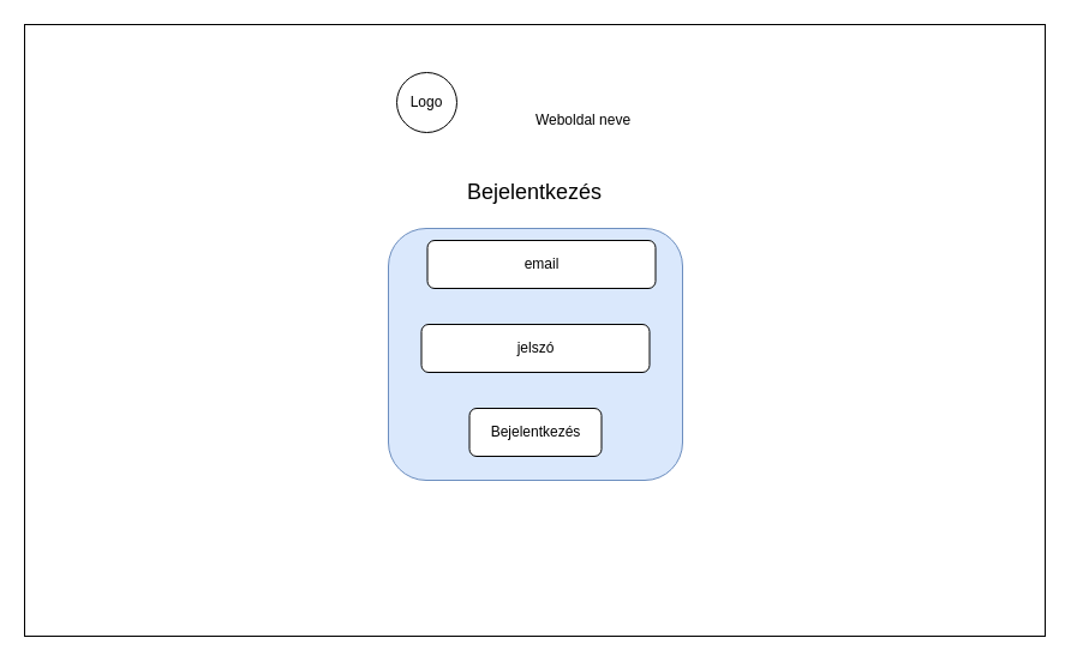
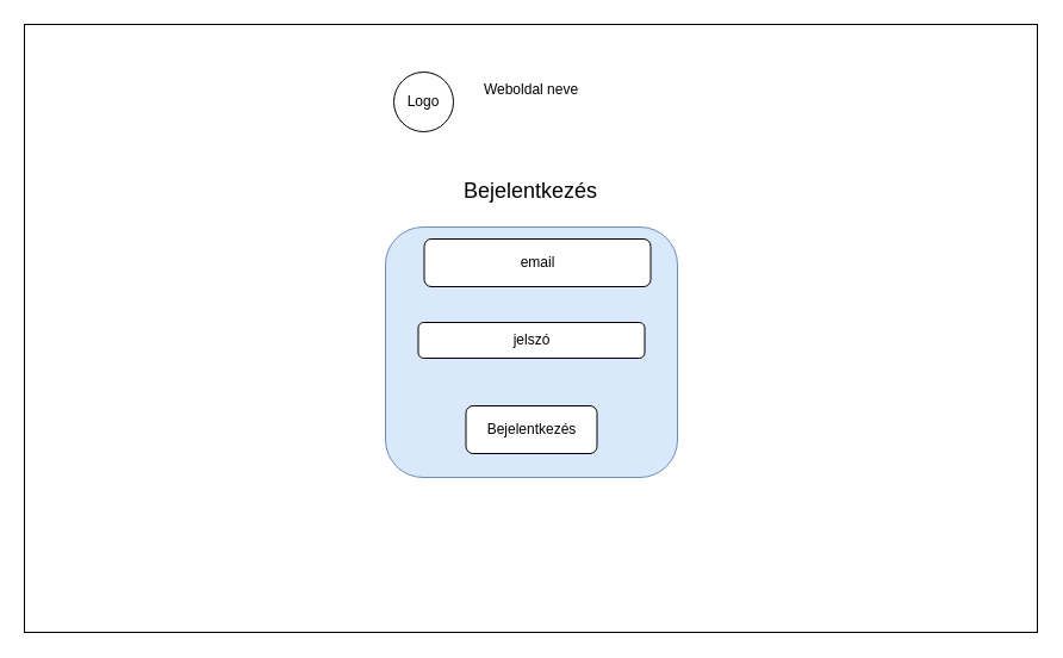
- <mxCell id="4" value="Weboldal neve" style="text;html=1;strokeColor=none;fillColor=none;align=center;verticalAlign=middle;whiteSpace=wrap;rounded=0;" vertex="1" parent="1"><mxGeometry x="443" y="85" width="85" height="30" as="geometry" /></mxCell>
+ <mxCell id="4" value="Weboldal neve" style="text;html=1;strokeColor=none;fillColor=none;align=center;verticalAlign=middle;whiteSpace=wrap;rounded=0;" vertex="1" parent="1"><mxGeometry x="403" y="60" width="85" height="30" as="geometry" /></mxCell>
- <mxCell id="8" value="jelszó" style="rounded=1;whiteSpace=wrap;html=1;" vertex="1" parent="1"><mxGeometry x="350.5" y="270" width="190" height="40" as="geometry" /></mxCell>
+ <mxCell id="8" value="jelszó" style="rounded=1;whiteSpace=wrap;html=1;" vertex="1" parent="1"><mxGeometry x="350.5" y="270" width="190" height="30" as="geometry" /></mxCell>
